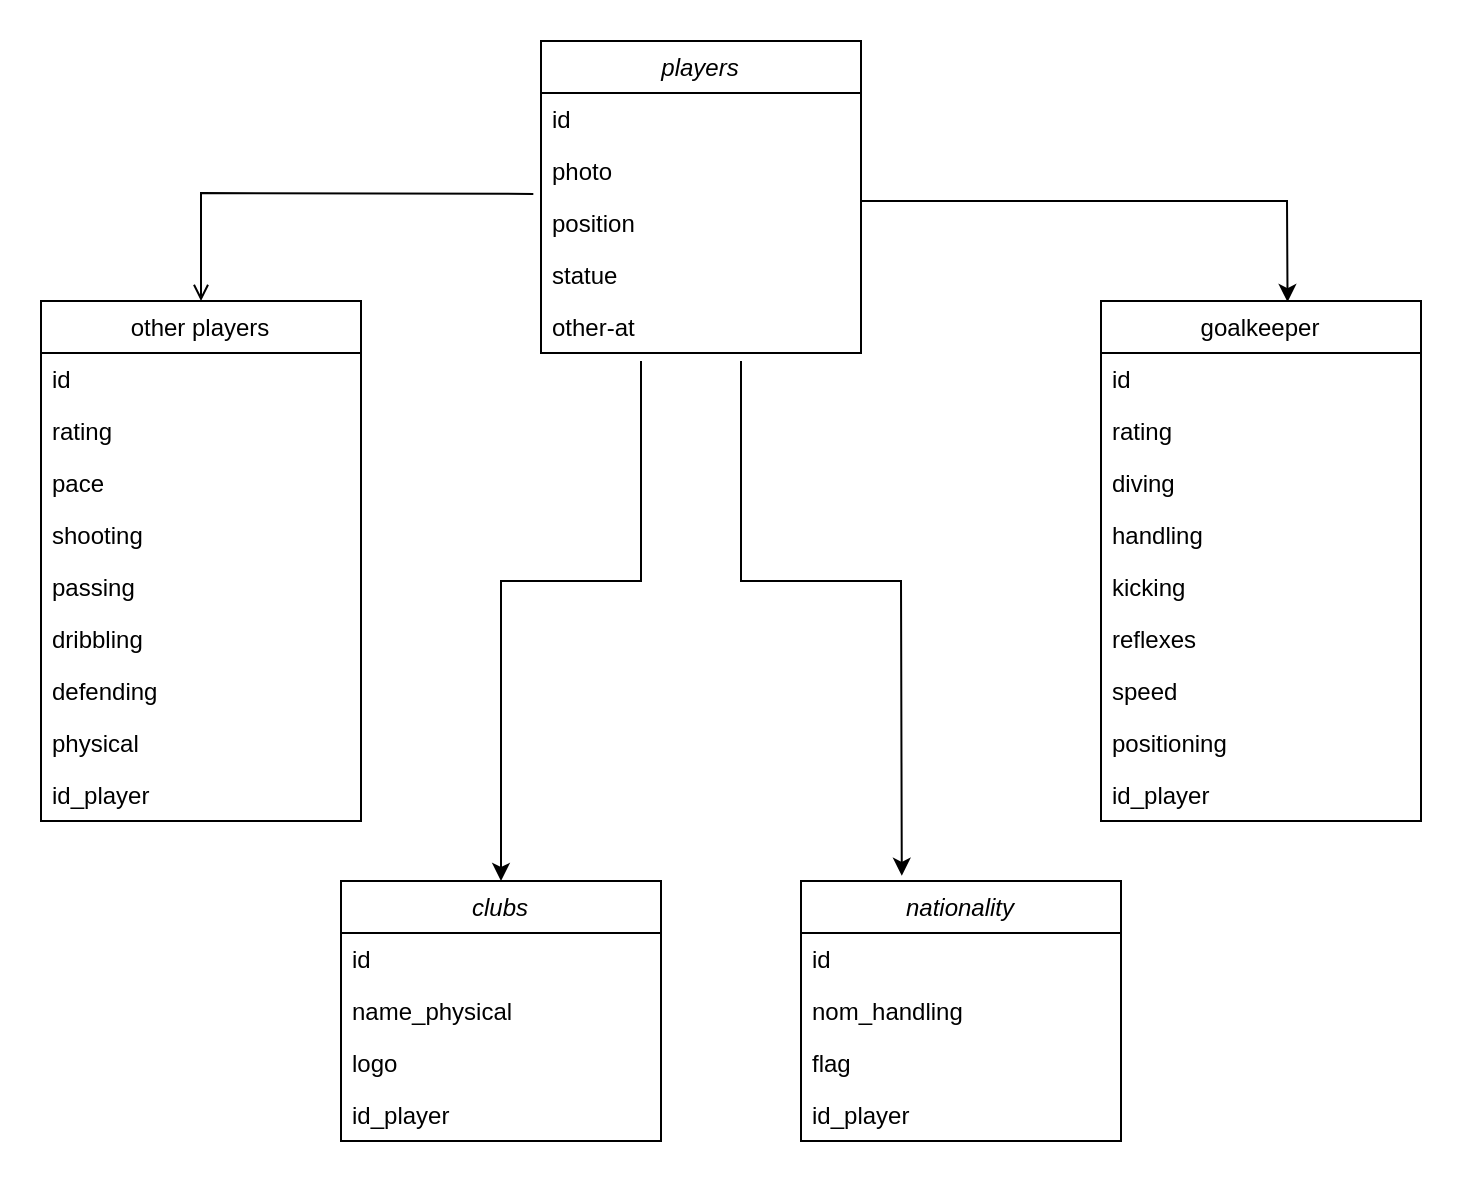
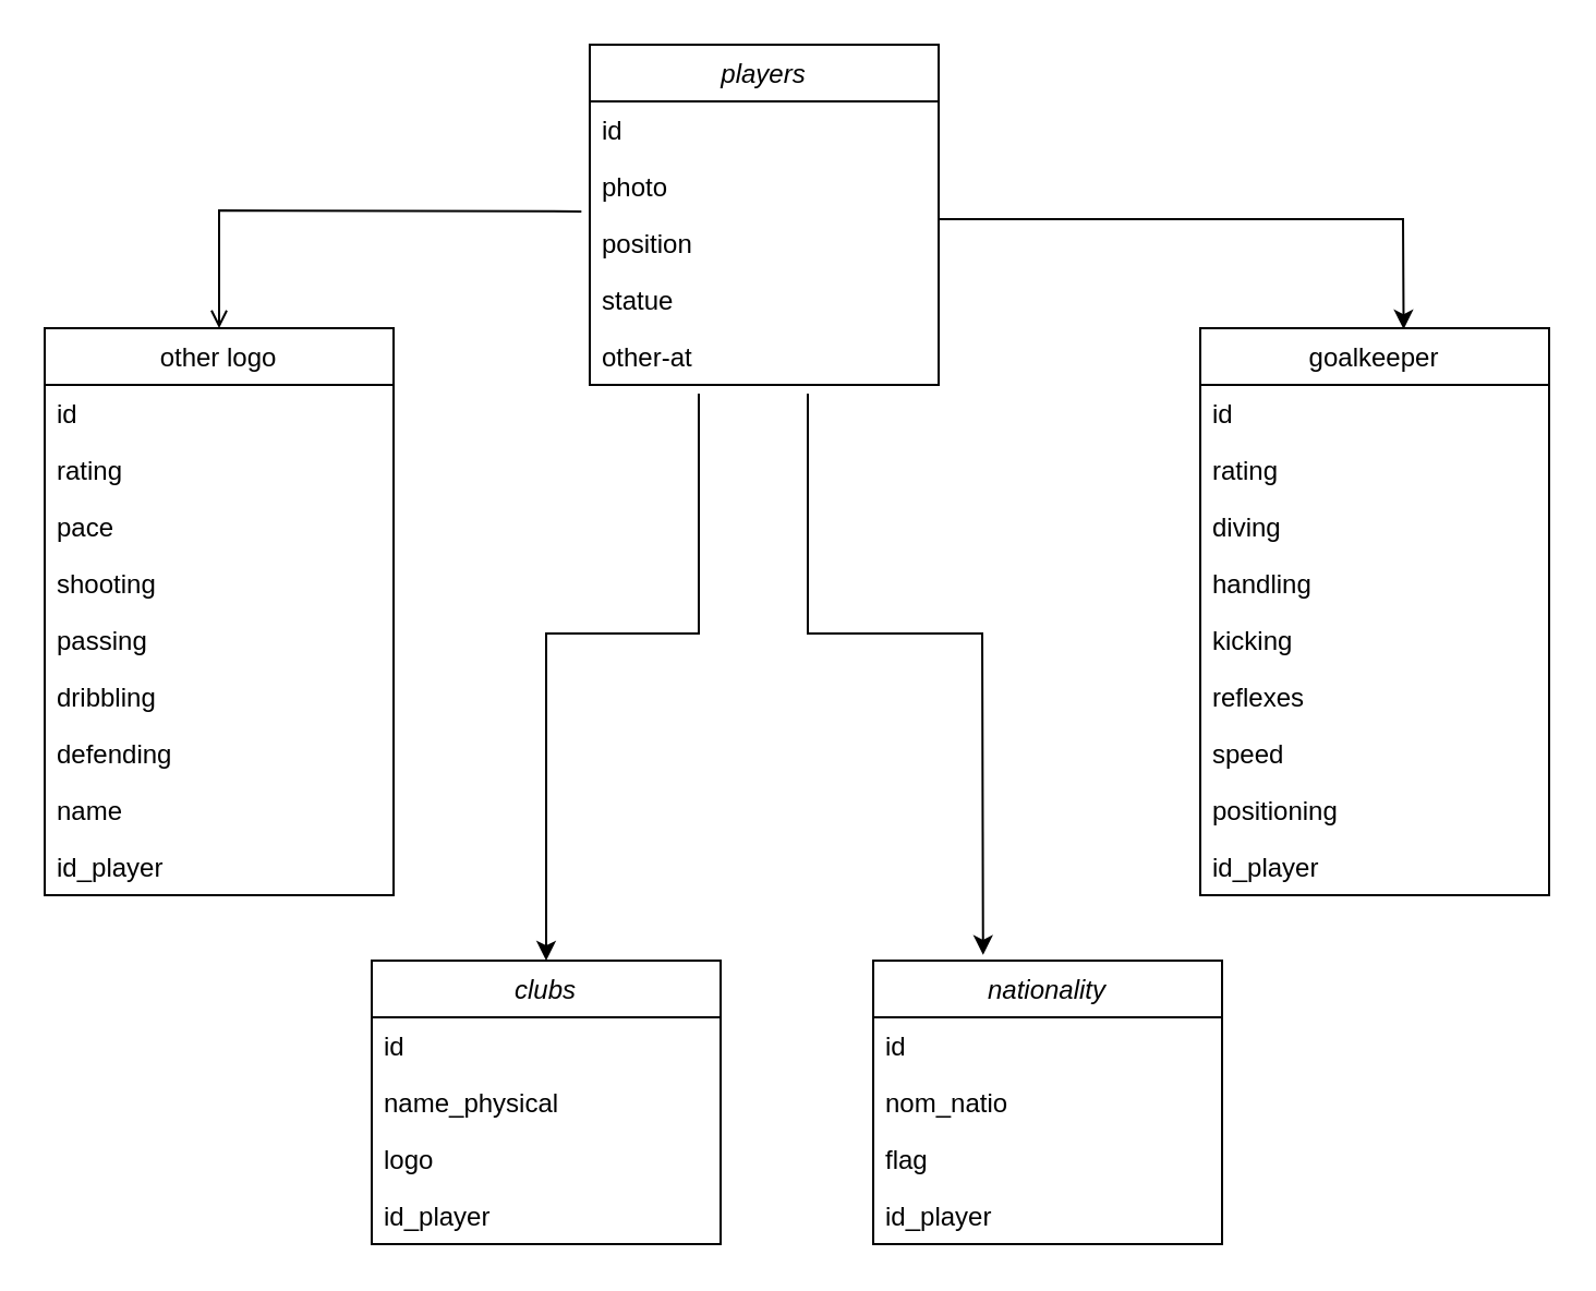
- <mxCell id="8" value="other players" style="swimlane;fontStyle=0;align=center;verticalAlign=top;childLayout=stackLayout;horizontal=1;startSize=26;horizontalStack=0;resizeParent=1;resizeLast=0;collapsible=1;marginBottom=0;rounded=0;shadow=0;strokeWidth=1;" vertex="1" parent="1"><mxGeometry x="20" y="150" width="160" height="260" as="geometry"><mxRectangle x="550" y="140" width="160" height="26" as="alternateBounds" /></mxGeometry></mxCell>
+ <mxCell id="8" value="other logo" style="swimlane;fontStyle=0;align=center;verticalAlign=top;childLayout=stackLayout;horizontal=1;startSize=26;horizontalStack=0;resizeParent=1;resizeLast=0;collapsible=1;marginBottom=0;rounded=0;shadow=0;strokeWidth=1;" vertex="1" parent="1"><mxGeometry x="20" y="150" width="160" height="260" as="geometry"><mxRectangle x="550" y="140" width="160" height="26" as="alternateBounds" /></mxGeometry></mxCell>
- <mxCell id="16" value="physical" style="text;align=left;verticalAlign=top;spacingLeft=4;spacingRight=4;overflow=hidden;rotatable=0;points=[[0,0.5],[1,0.5]];portConstraint=eastwest;rounded=0;shadow=0;html=0;" vertex="1" parent="8"><mxGeometry y="208" width="160" height="26" as="geometry" /></mxCell>
+ <mxCell id="16" value="name" style="text;align=left;verticalAlign=top;spacingLeft=4;spacingRight=4;overflow=hidden;rotatable=0;points=[[0,0.5],[1,0.5]];portConstraint=eastwest;rounded=0;shadow=0;html=0;" vertex="1" parent="8"><mxGeometry y="208" width="160" height="26" as="geometry" /></mxCell>
- <mxCell id="20" value="nom_handling" style="text;align=left;verticalAlign=top;spacingLeft=4;spacingRight=4;overflow=hidden;rotatable=0;points=[[0,0.5],[1,0.5]];portConstraint=eastwest;rounded=0;shadow=0;html=0;" vertex="1" parent="18"><mxGeometry y="52" width="160" height="26" as="geometry" /></mxCell>
+ <mxCell id="20" value="nom_natio" style="text;align=left;verticalAlign=top;spacingLeft=4;spacingRight=4;overflow=hidden;rotatable=0;points=[[0,0.5],[1,0.5]];portConstraint=eastwest;rounded=0;shadow=0;html=0;" vertex="1" parent="18"><mxGeometry y="52" width="160" height="26" as="geometry" /></mxCell>
